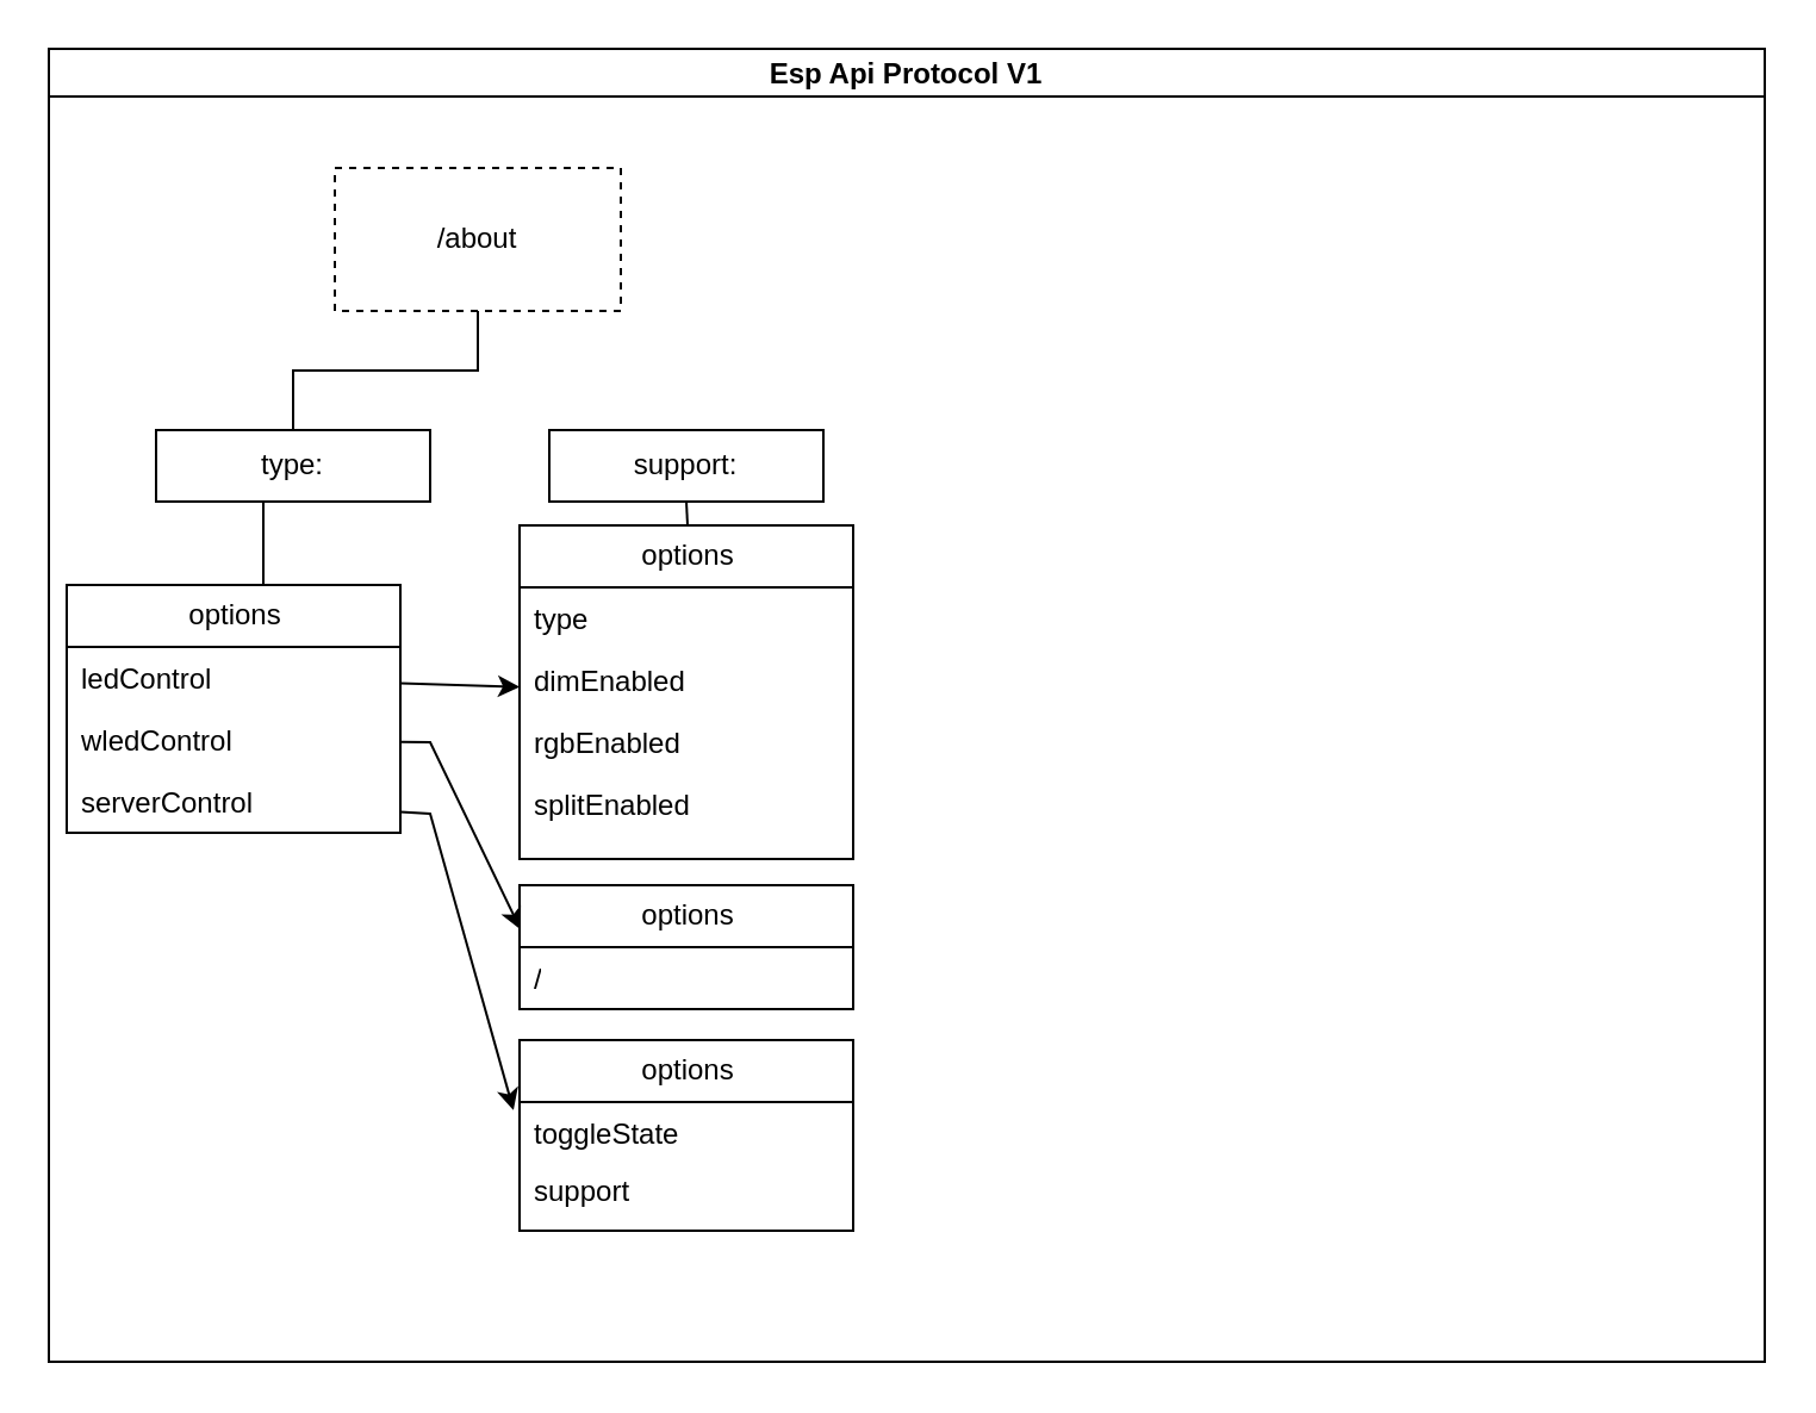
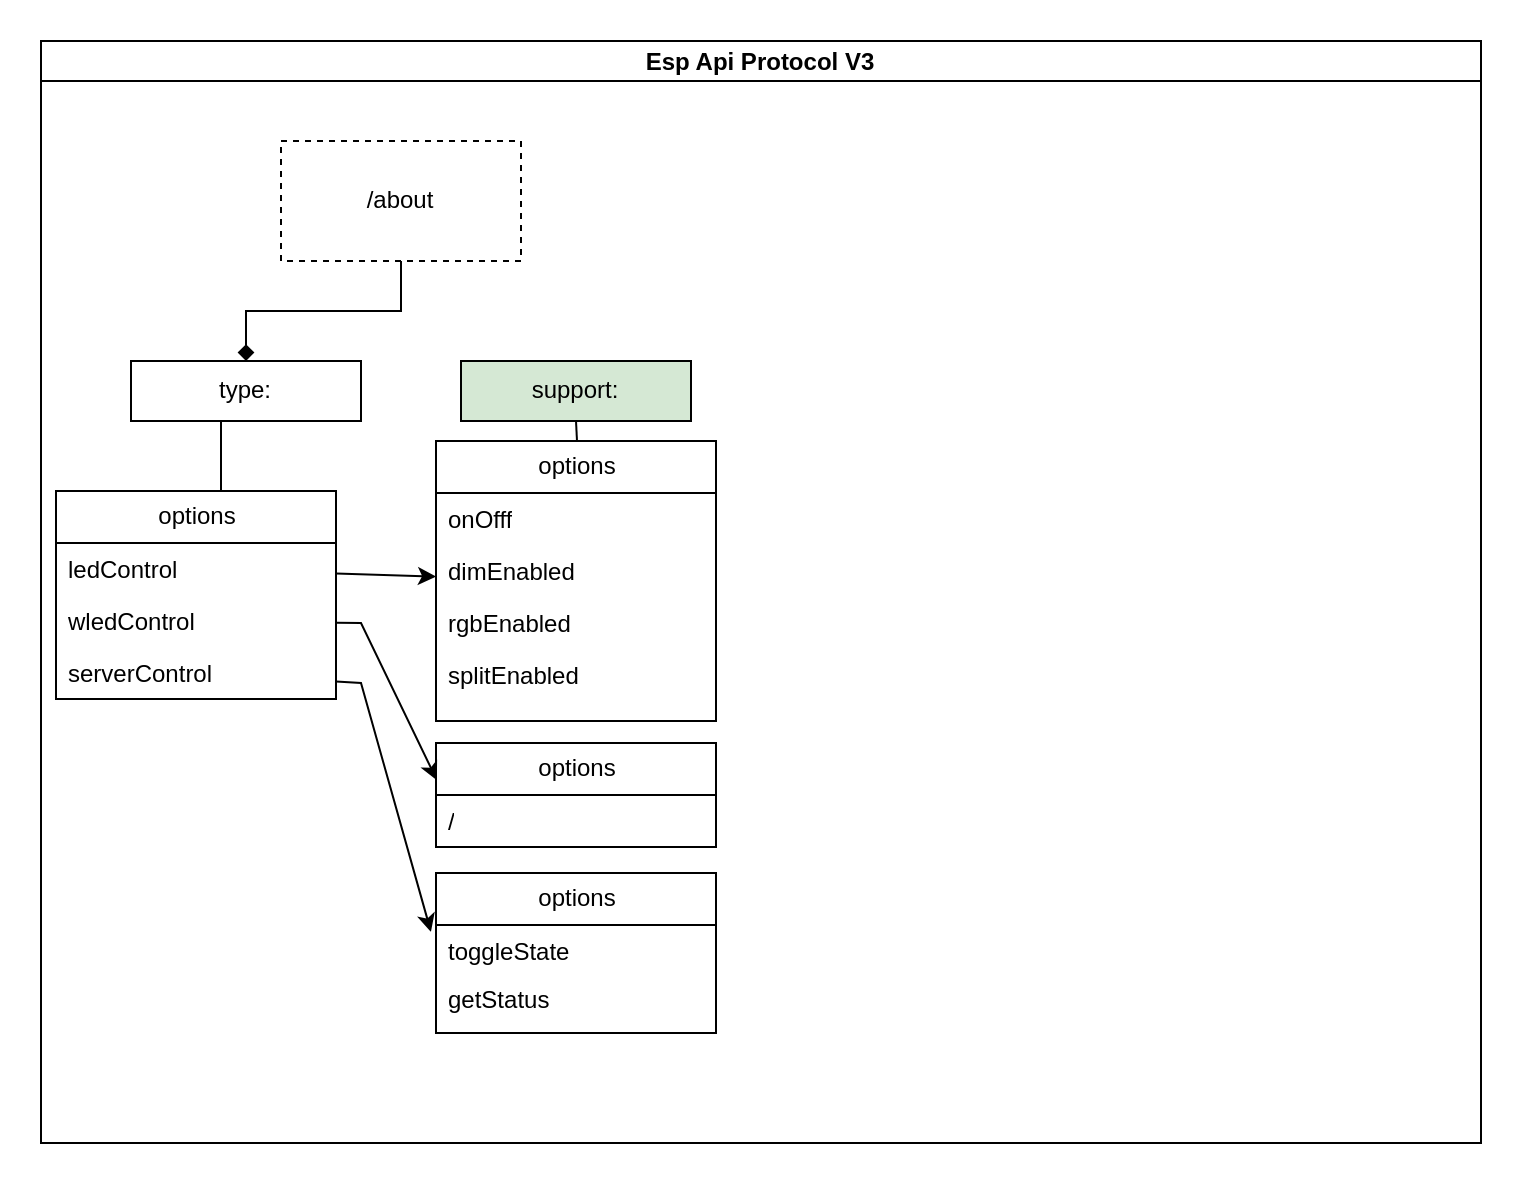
- <mxCell id="2" value="Esp Api Protocol V1" style="swimlane;startSize=20;horizontal=1;containerType=tree;newEdgeStyle={&quot;edgeStyle&quot;:&quot;elbowEdgeStyle&quot;,&quot;startArrow&quot;:&quot;none&quot;,&quot;endArrow&quot;:&quot;none&quot;};" vertex="1" parent="1"><mxGeometry x="20" y="20" width="720" height="551" as="geometry" /></mxCell>
+ <mxCell id="2" value="Esp Api Protocol V3" style="swimlane;startSize=20;horizontal=1;containerType=tree;newEdgeStyle={&quot;edgeStyle&quot;:&quot;elbowEdgeStyle&quot;,&quot;startArrow&quot;:&quot;none&quot;,&quot;endArrow&quot;:&quot;none&quot;};" vertex="1" parent="1"><mxGeometry x="20" y="20" width="720" height="551" as="geometry" /></mxCell>
- <mxCell id="4" value="" style="edgeStyle=elbowEdgeStyle;rounded=0;orthogonalLoop=1;jettySize=auto;html=1;elbow=vertical;startArrow=none;endArrow=none;" edge="1" source="3" target="6" parent="2"><mxGeometry relative="1" as="geometry" /></mxCell>
+ <mxCell id="4" value="" style="edgeStyle=elbowEdgeStyle;rounded=0;orthogonalLoop=1;jettySize=auto;html=1;elbow=vertical;startArrow=none;endArrow=diamond;" edge="1" source="3" target="6" parent="2"><mxGeometry relative="1" as="geometry" /></mxCell>
- <mxCell id="12" value="support:" style="whiteSpace=wrap;html=1;align=center;treeFolding=1;treeMoving=1;newEdgeStyle={&quot;edgeStyle&quot;:&quot;elbowEdgeStyle&quot;,&quot;startArrow&quot;:&quot;none&quot;,&quot;endArrow&quot;:&quot;none&quot;};" vertex="1" parent="2"><mxGeometry x="210" y="160" width="115" height="30" as="geometry" /></mxCell>
+ <mxCell id="12" value="support:" style="whiteSpace=wrap;html=1;align=center;treeFolding=1;treeMoving=1;newEdgeStyle={&quot;edgeStyle&quot;:&quot;elbowEdgeStyle&quot;,&quot;startArrow&quot;:&quot;none&quot;,&quot;endArrow&quot;:&quot;none&quot;};fillColor=#d5e8d4;" vertex="1" parent="2"><mxGeometry x="210" y="160" width="115" height="30" as="geometry" /></mxCell>
- <mxCell id="14" value="type" style="text;strokeColor=none;fillColor=none;align=left;verticalAlign=top;spacingLeft=4;spacingRight=4;overflow=hidden;rotatable=0;points=[[0,0.5],[1,0.5]];portConstraint=eastwest;whiteSpace=wrap;html=1;" vertex="1" parent="13"><mxGeometry y="26" width="140" height="26" as="geometry" /></mxCell>
+ <mxCell id="14" value="onOfff" style="text;strokeColor=none;fillColor=none;align=left;verticalAlign=top;spacingLeft=4;spacingRight=4;overflow=hidden;rotatable=0;points=[[0,0.5],[1,0.5]];portConstraint=eastwest;whiteSpace=wrap;html=1;" vertex="1" parent="13"><mxGeometry y="26" width="140" height="26" as="geometry" /></mxCell>
- <mxCell id="24" value="support" style="text;strokeColor=none;fillColor=none;align=left;verticalAlign=top;spacingLeft=4;spacingRight=4;overflow=hidden;rotatable=0;points=[[0,0.5],[1,0.5]];portConstraint=eastwest;whiteSpace=wrap;html=1;" vertex="1" parent="22"><mxGeometry y="50" width="140" height="30" as="geometry" /></mxCell>
+ <mxCell id="24" value="getStatus" style="text;strokeColor=none;fillColor=none;align=left;verticalAlign=top;spacingLeft=4;spacingRight=4;overflow=hidden;rotatable=0;points=[[0,0.5],[1,0.5]];portConstraint=eastwest;whiteSpace=wrap;html=1;" vertex="1" parent="22"><mxGeometry y="50" width="140" height="30" as="geometry" /></mxCell>
